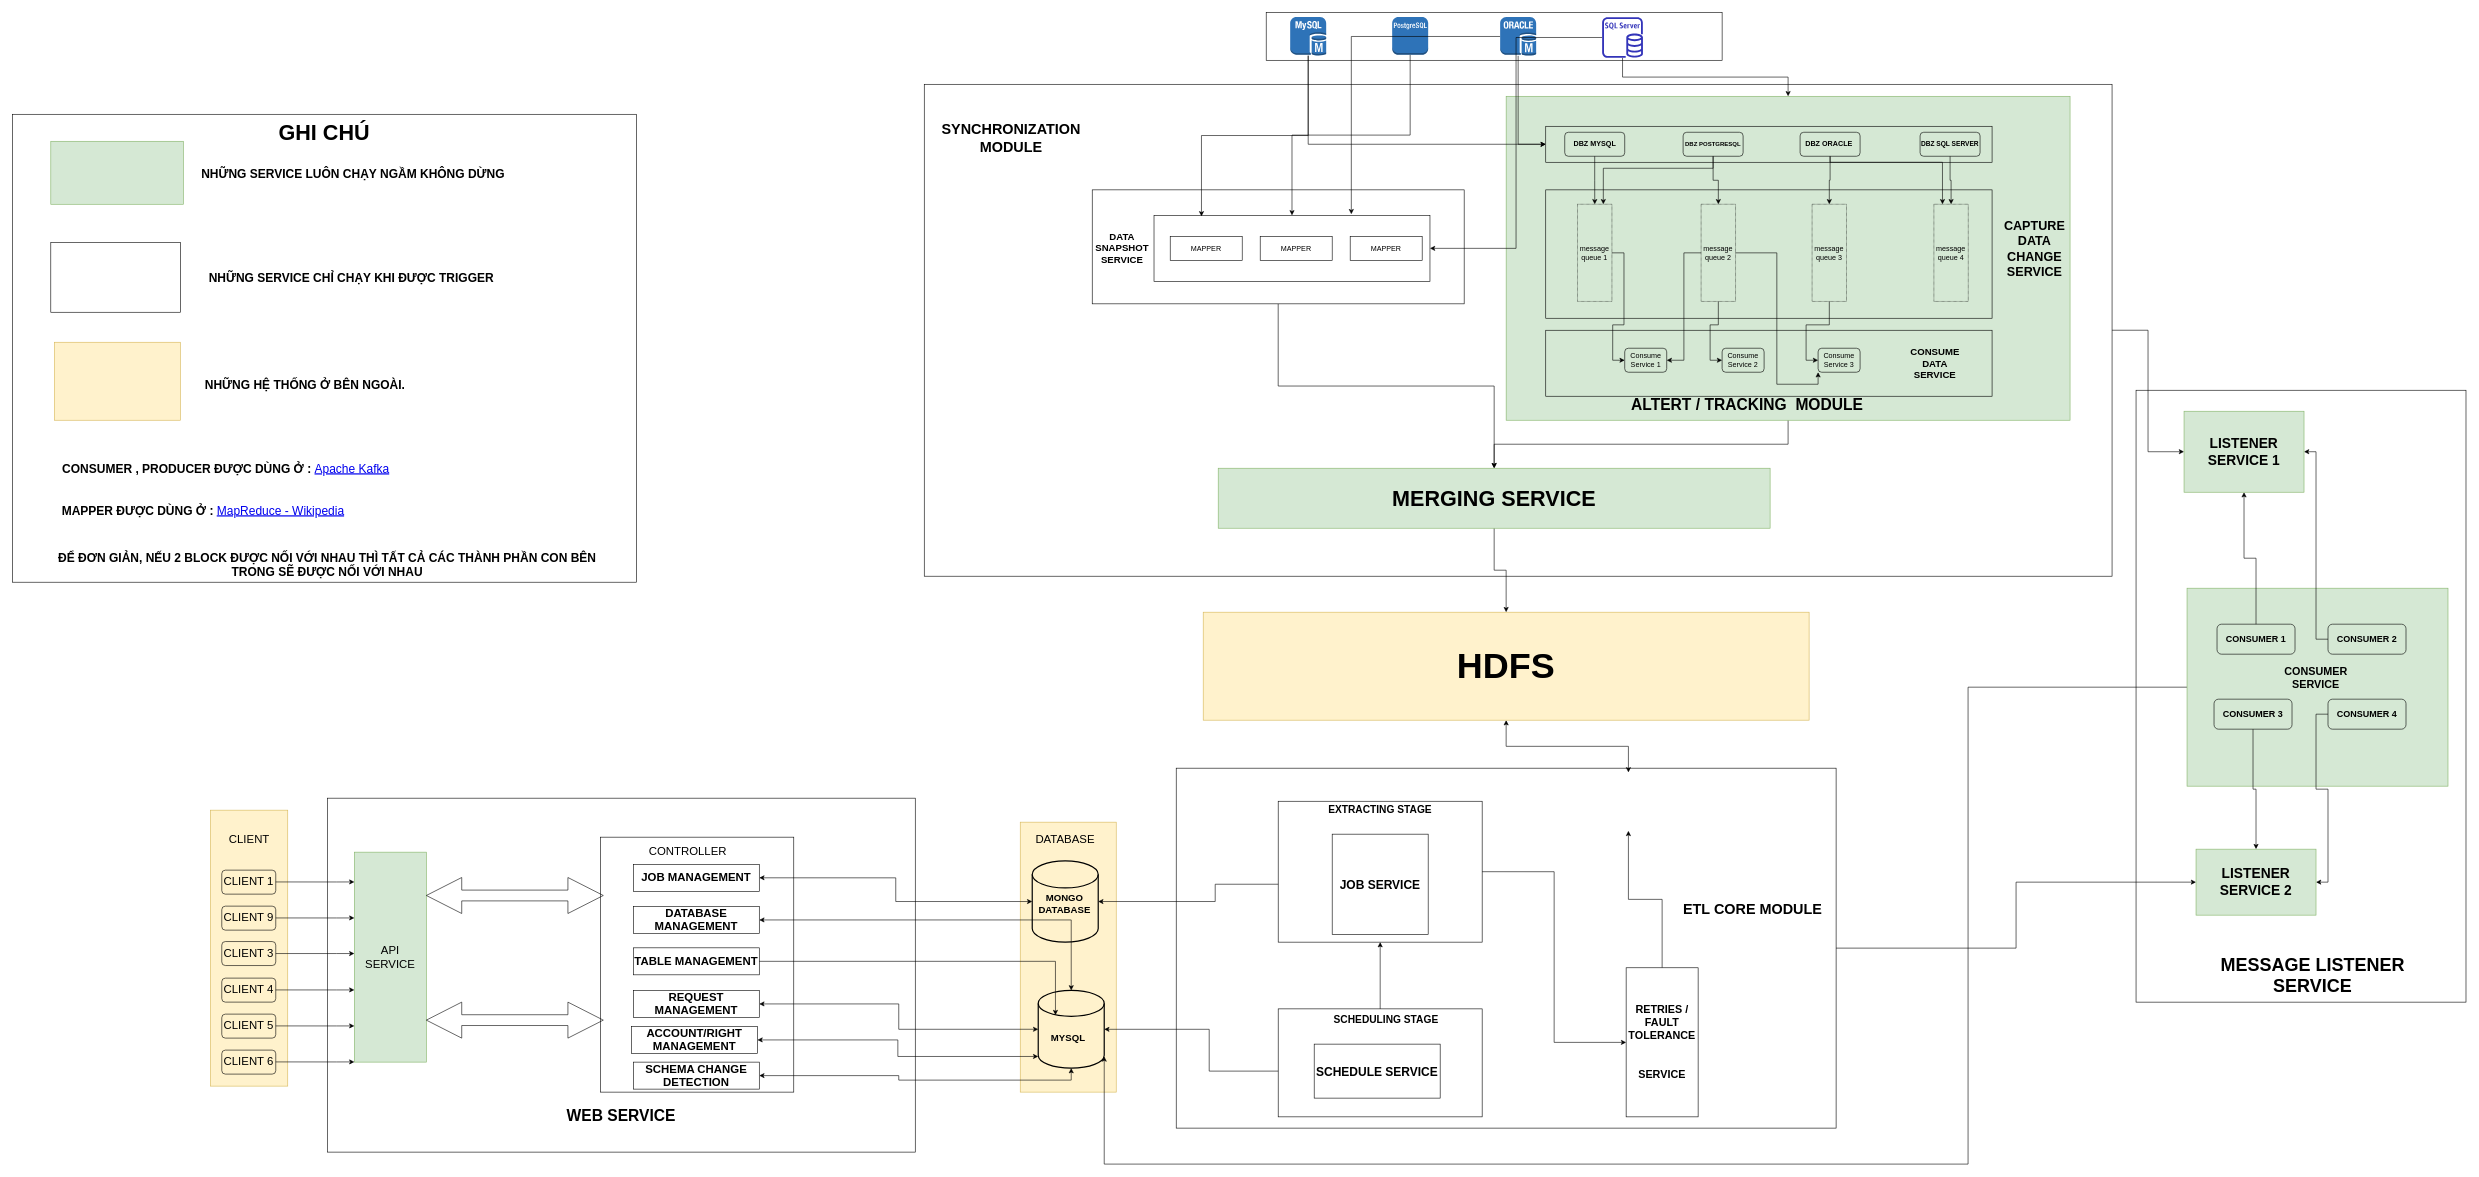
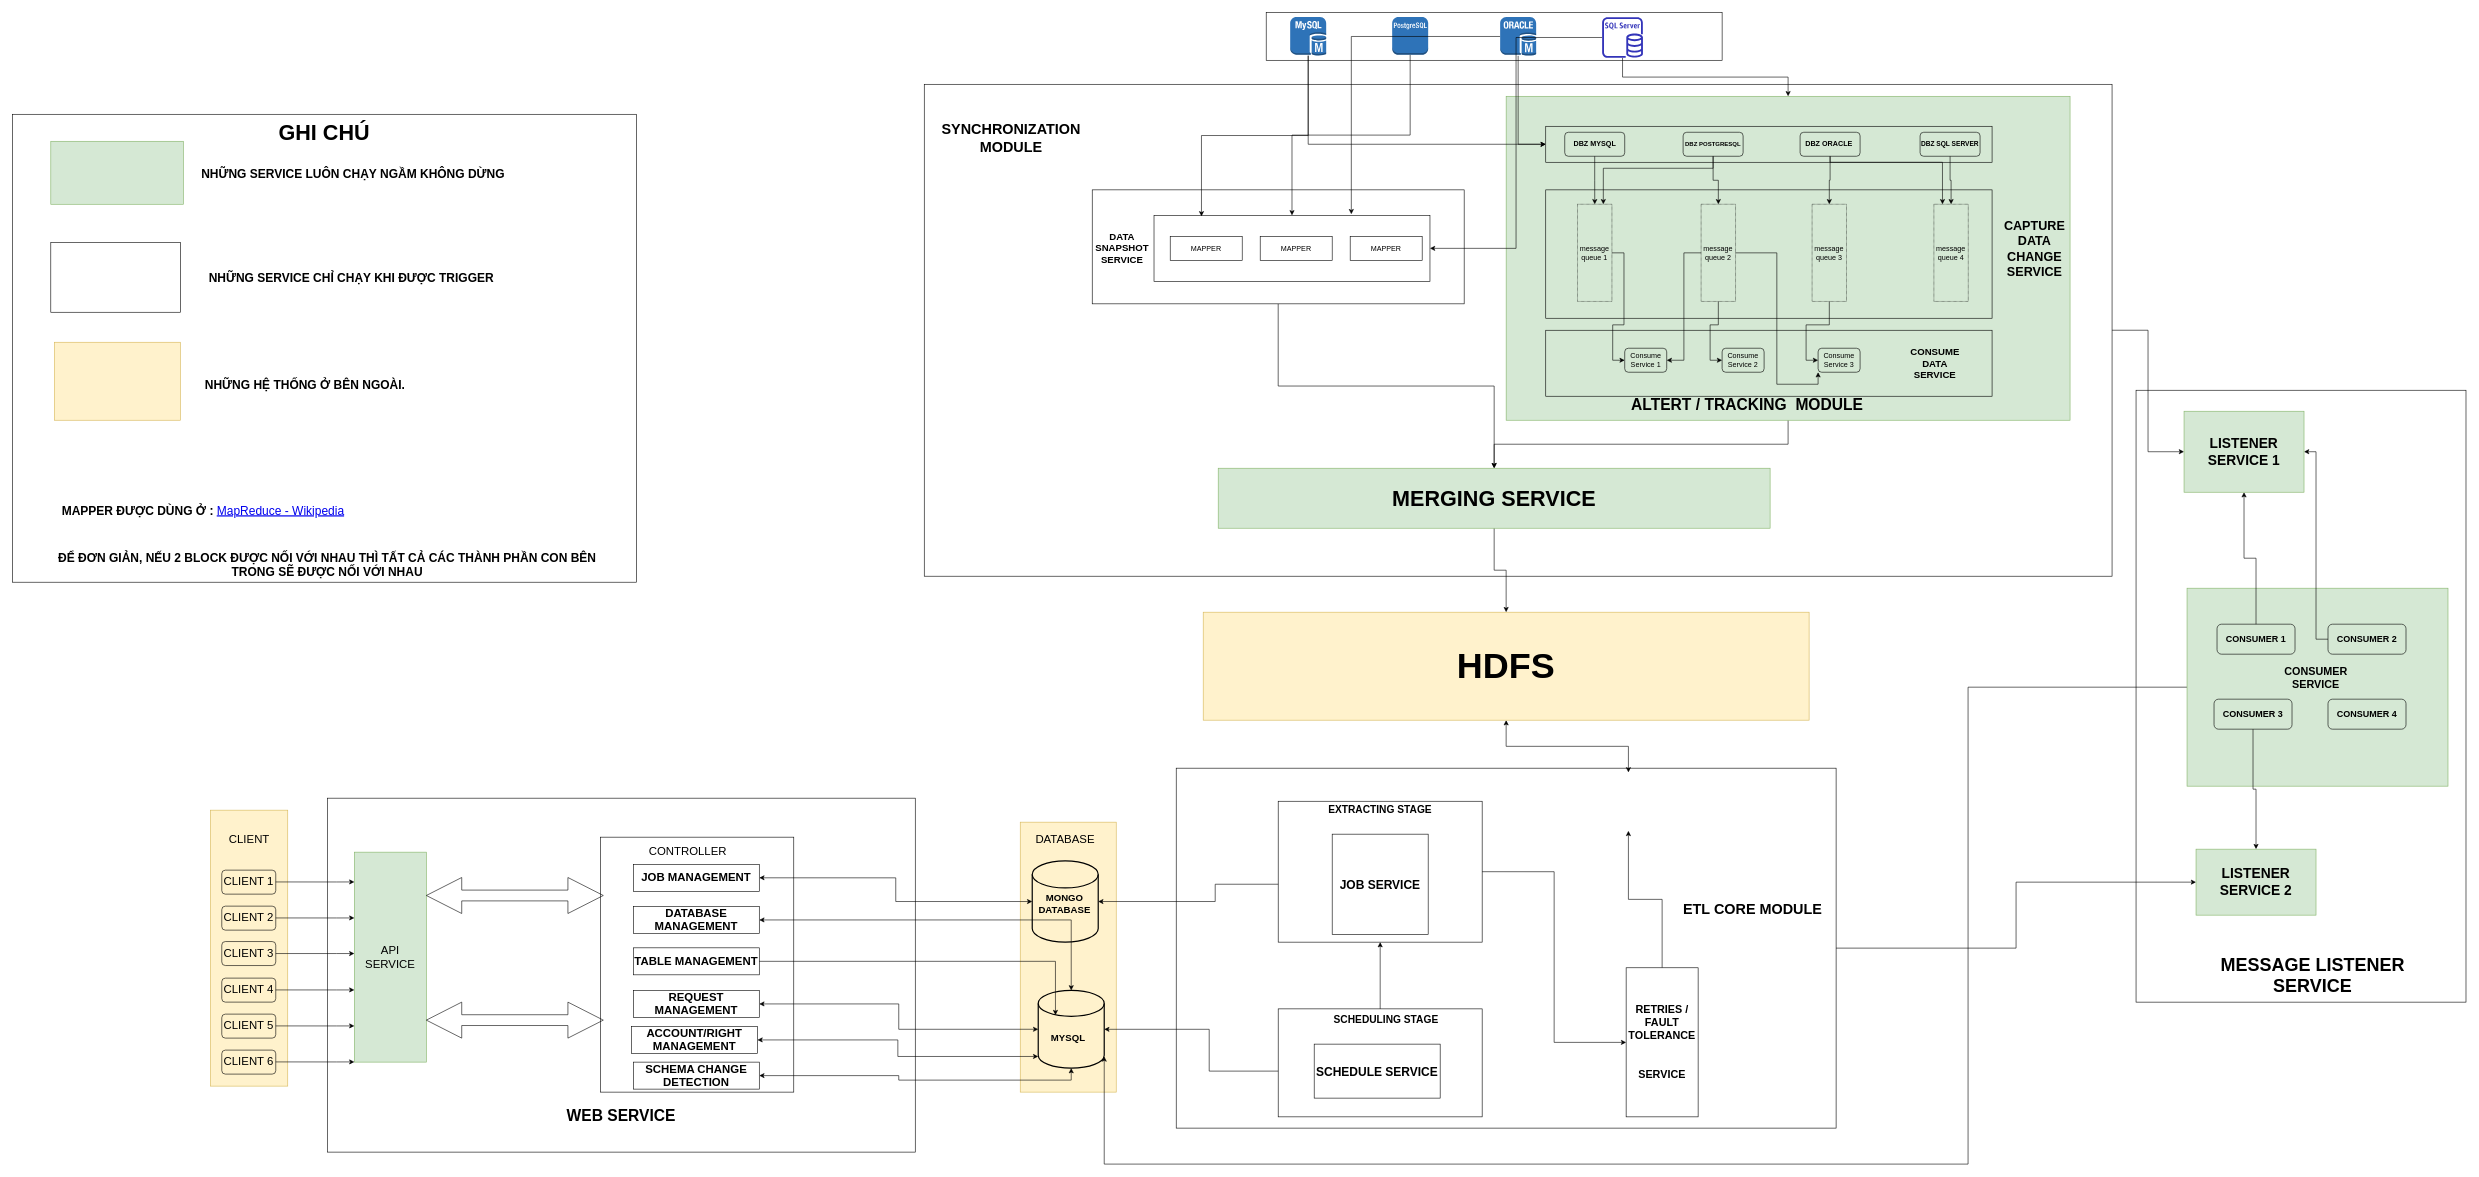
- <mxCell id="137" value="&lt;font style=&quot;font-size: 20px&quot;&gt;&lt;b&gt;CONSUMER , PRODUCER ĐƯỢC DÙNG Ở :&amp;nbsp;&lt;/b&gt;&lt;a href=&quot;https://kafka.apache.org/documentation/&quot;&gt;Apache Kafka&lt;/a&gt;&lt;b&gt;&lt;br&gt;&lt;/b&gt;&lt;/font&gt;" style="text;html=1;strokeColor=none;fillColor=none;align=center;verticalAlign=middle;whiteSpace=wrap;rounded=0;" vertex="1" parent="1"><mxGeometry x="60" y="770" width="632" height="20" as="geometry" /></mxCell>
- <mxCell id="124" style="edgeStyle=orthogonalEdgeStyle;rounded=0;orthogonalLoop=1;jettySize=auto;html=1;entryX=1;entryY=0.5;entryDx=0;entryDy=0;startArrow=none;startFill=0;endArrow=classic;endFill=1;" edge="1" parent="1" source="125" target="127"><mxGeometry relative="1" as="geometry" /></mxCell>
- <mxCell id="17" value="CLIENT 9" style="rounded=1;whiteSpace=wrap;html=1;fontSize=19;fillColor=none;" parent="1" vertex="1"><mxGeometry x="369" y="1510" width="90" height="40" as="geometry" /></mxCell>
+ <mxCell id="17" value="CLIENT 2" style="rounded=1;whiteSpace=wrap;html=1;fontSize=19;fillColor=none;" parent="1" vertex="1"><mxGeometry x="369" y="1510" width="90" height="40" as="geometry" /></mxCell>
